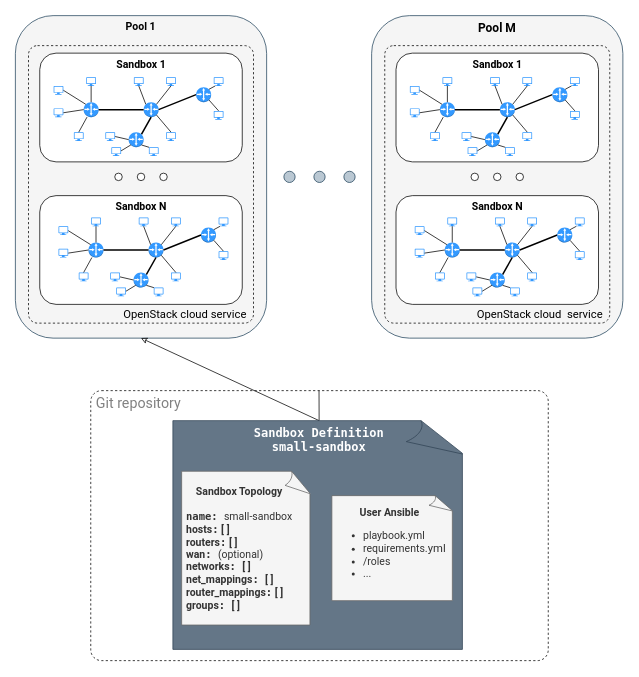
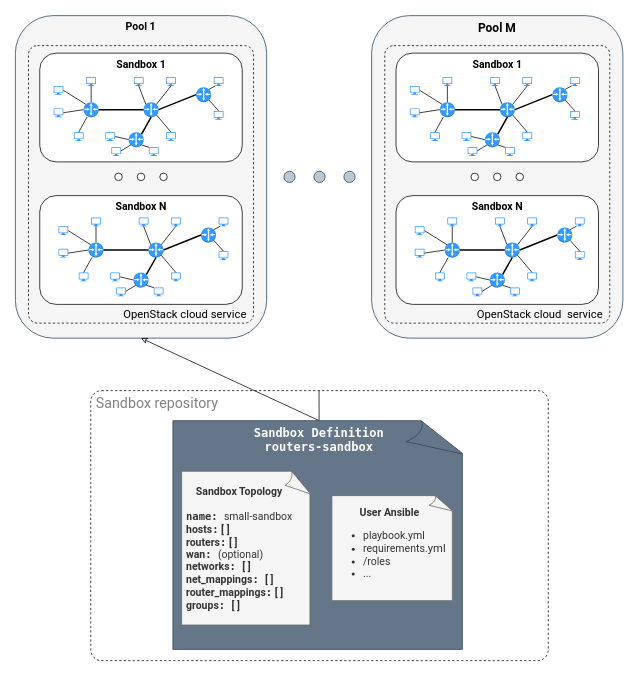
- <mxCell id="6" value="&amp;nbsp;Git repository&amp;nbsp;&amp;nbsp; " style="rounded=1;whiteSpace=wrap;html=1;dashed=1;strokeWidth=1;fontFamily=Roboto;fontSize=19;align=left;arcSize=4;verticalAlign=top;fontStyle=0;fillColor=none;fontSource=https%3A%2F%2Ffonts.googleapis.com%2Fcss%3Ffamily%3DOpen%2BSans;fontColor=#808080;" parent="1" vertex="1"><mxGeometry x="120.5" y="520" width="610" height="360" as="geometry" /></mxCell>
+ <mxCell id="6" value="&amp;nbsp;Sandbox repository&amp;nbsp;&amp;nbsp; " style="rounded=1;whiteSpace=wrap;html=1;dashed=1;strokeWidth=1;fontFamily=Roboto;fontSize=19;align=left;arcSize=4;verticalAlign=top;fontStyle=0;fillColor=none;fontSource=https%3A%2F%2Ffonts.googleapis.com%2Fcss%3Ffamily%3DOpen%2BSans;fontColor=#808080;" parent="1" vertex="1"><mxGeometry x="120.5" y="520" width="610" height="360" as="geometry" /></mxCell>
- <mxCell id="112" value="&lt;font style=&quot;font-size: 16px&quot;&gt;&lt;b&gt;&lt;font data-font-src=&quot;https://fonts.googleapis.com/css?family=Monospace&quot; style=&quot;font-size: 16px&quot; face=&quot;Monospace&quot;&gt;Sandbox Definition&lt;br&gt;small-sandbox&lt;/font&gt;&lt;font data-font-src=&quot;https://fonts.googleapis.com/css?family=Monospace&quot; style=&quot;font-size: 16px&quot; face=&quot;Monospace&quot;&gt;&lt;br&gt;&lt;br&gt;&lt;/font&gt;&lt;/b&gt;&lt;/font&gt;" style="whiteSpace=wrap;html=1;shape=mxgraph.basic.document;fontStyle=1;fillColor=#647687;strokeColor=#314354;verticalAlign=top;fontColor=#ffffff;fontSize=14;" parent="1" vertex="1"><mxGeometry x="230" y="560" width="390" height="305" as="geometry" /></mxCell>
+ <mxCell id="112" value="&lt;font style=&quot;font-size: 16px&quot;&gt;&lt;b&gt;&lt;font data-font-src=&quot;https://fonts.googleapis.com/css?family=Monospace&quot; style=&quot;font-size: 16px&quot; face=&quot;Monospace&quot;&gt;Sandbox Definition&lt;br&gt;routers-sandbox&lt;/font&gt;&lt;font data-font-src=&quot;https://fonts.googleapis.com/css?family=Monospace&quot; style=&quot;font-size: 16px&quot; face=&quot;Monospace&quot;&gt;&lt;br&gt;&lt;br&gt;&lt;/font&gt;&lt;/b&gt;&lt;/font&gt;" style="whiteSpace=wrap;html=1;shape=mxgraph.basic.document;fontStyle=1;fillColor=#647687;strokeColor=#314354;verticalAlign=top;fontColor=#ffffff;fontSize=14;" parent="1" vertex="1"><mxGeometry x="230" y="560" width="390" height="305" as="geometry" /></mxCell>
